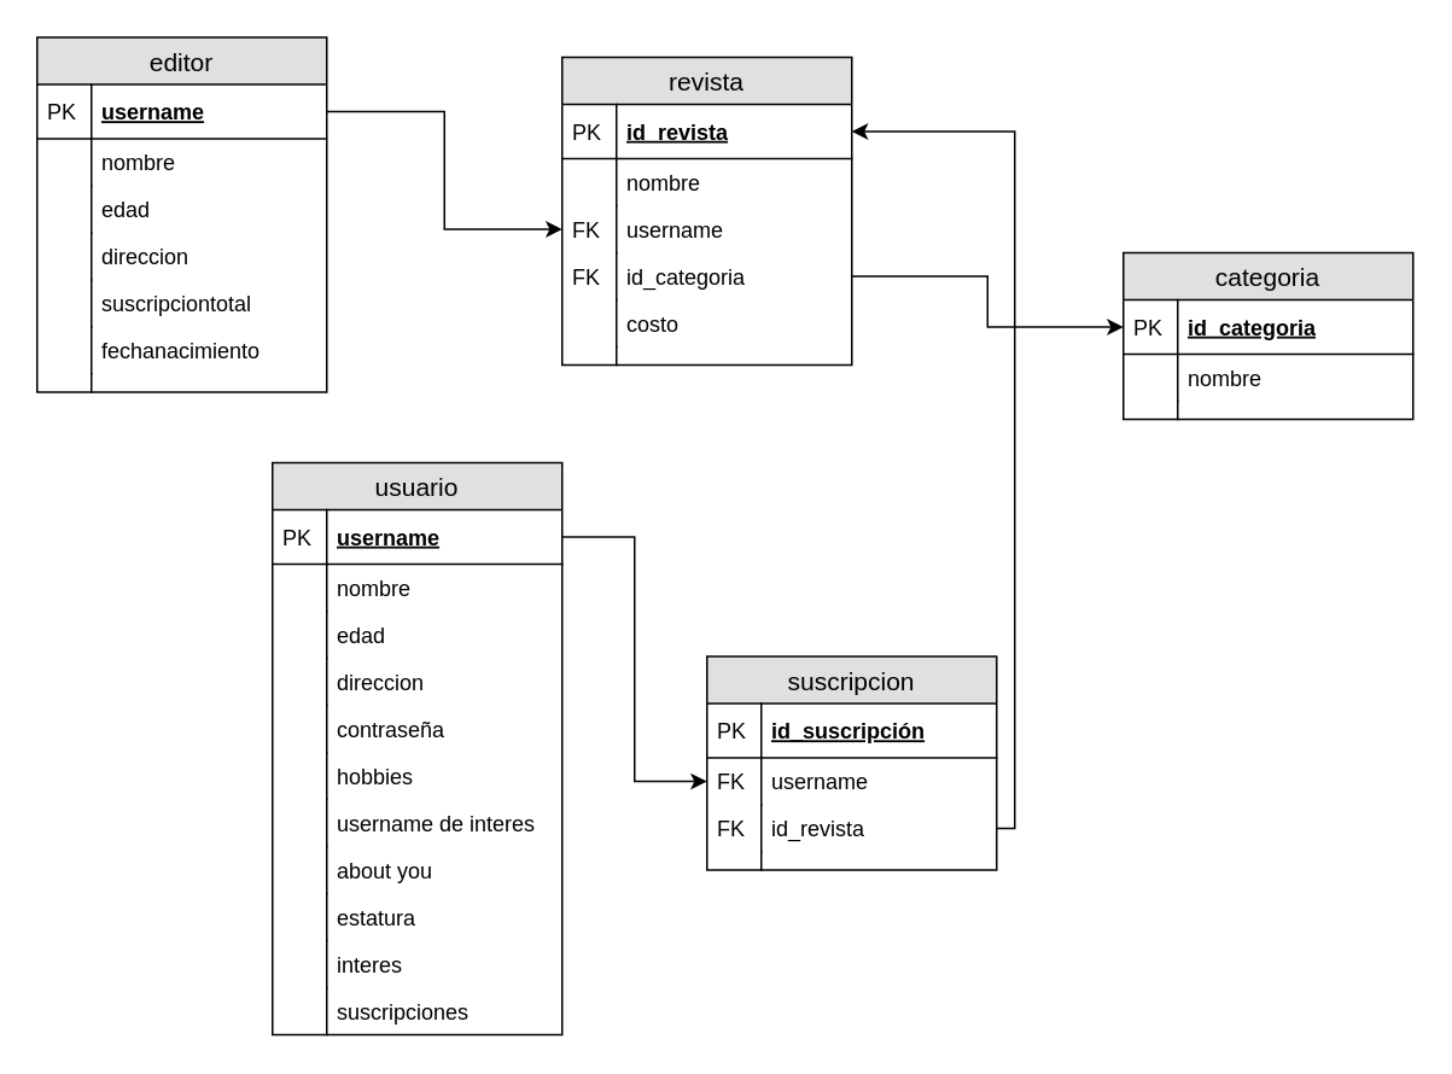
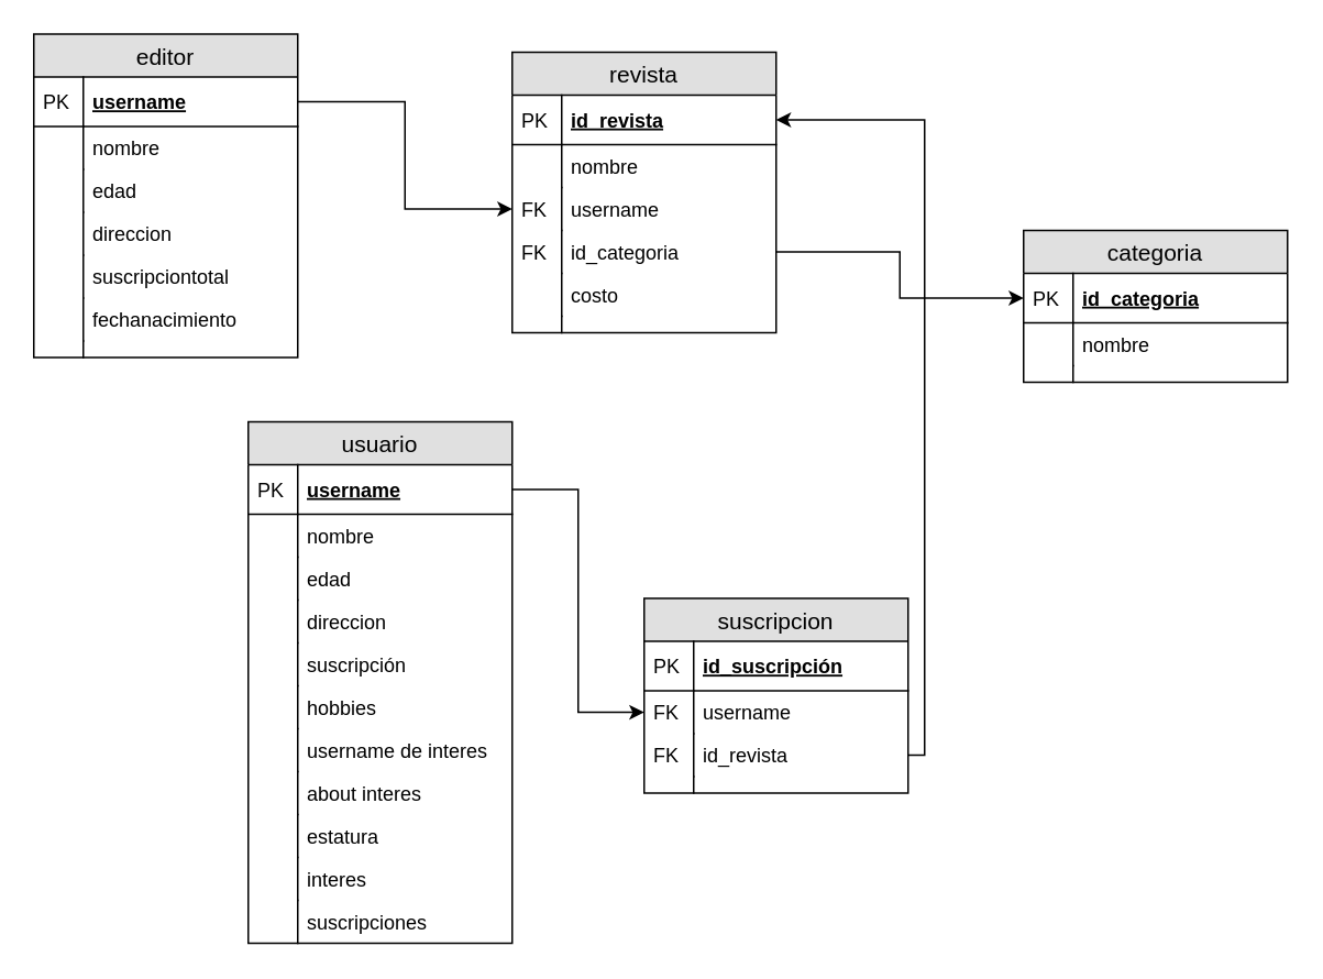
- <mxCell id="26" value="contraseña" style="shape=partialRectangle;top=0;left=0;right=0;bottom=0;align=left;verticalAlign=top;fillColor=none;spacingLeft=34;spacingRight=4;overflow=hidden;rotatable=0;points=[[0,0.5],[1,0.5]];portConstraint=eastwest;dropTarget=0;fontSize=12;" vertex="1" parent="17"><mxGeometry y="134" width="160" height="26" as="geometry" /></mxCell>
+ <mxCell id="26" value="suscripción" style="shape=partialRectangle;top=0;left=0;right=0;bottom=0;align=left;verticalAlign=top;fillColor=none;spacingLeft=34;spacingRight=4;overflow=hidden;rotatable=0;points=[[0,0.5],[1,0.5]];portConstraint=eastwest;dropTarget=0;fontSize=12;" vertex="1" parent="17"><mxGeometry y="134" width="160" height="26" as="geometry" /></mxCell>
- <mxCell id="32" value="about you" style="shape=partialRectangle;top=0;left=0;right=0;bottom=0;align=left;verticalAlign=top;fillColor=none;spacingLeft=34;spacingRight=4;overflow=hidden;rotatable=0;points=[[0,0.5],[1,0.5]];portConstraint=eastwest;dropTarget=0;fontSize=12;" vertex="1" parent="17"><mxGeometry y="212" width="160" height="26" as="geometry" /></mxCell>
+ <mxCell id="32" value="about interes" style="shape=partialRectangle;top=0;left=0;right=0;bottom=0;align=left;verticalAlign=top;fillColor=none;spacingLeft=34;spacingRight=4;overflow=hidden;rotatable=0;points=[[0,0.5],[1,0.5]];portConstraint=eastwest;dropTarget=0;fontSize=12;" vertex="1" parent="17"><mxGeometry y="212" width="160" height="26" as="geometry" /></mxCell>
